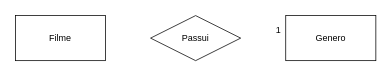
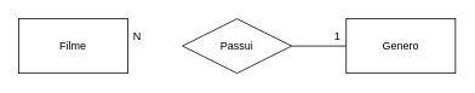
+ <mxCell id="6" value="N" style="text;html=1;align=center;verticalAlign=middle;resizable=0;points=[];autosize=1;strokeColor=none;" vertex="1" parent="1"><mxGeometry x="140" y="30" width="20" height="20" as="geometry" /></mxCell>
+ <mxCell id="4" style="edgeStyle=orthogonalEdgeStyle;rounded=0;orthogonalLoop=1;jettySize=auto;html=1;entryX=0;entryY=0.5;entryDx=0;entryDy=0;endArrow=none;endFill=0;" edge="1" parent="1" source="5" target="2"><mxGeometry relative="1" as="geometry" /></mxCell>
